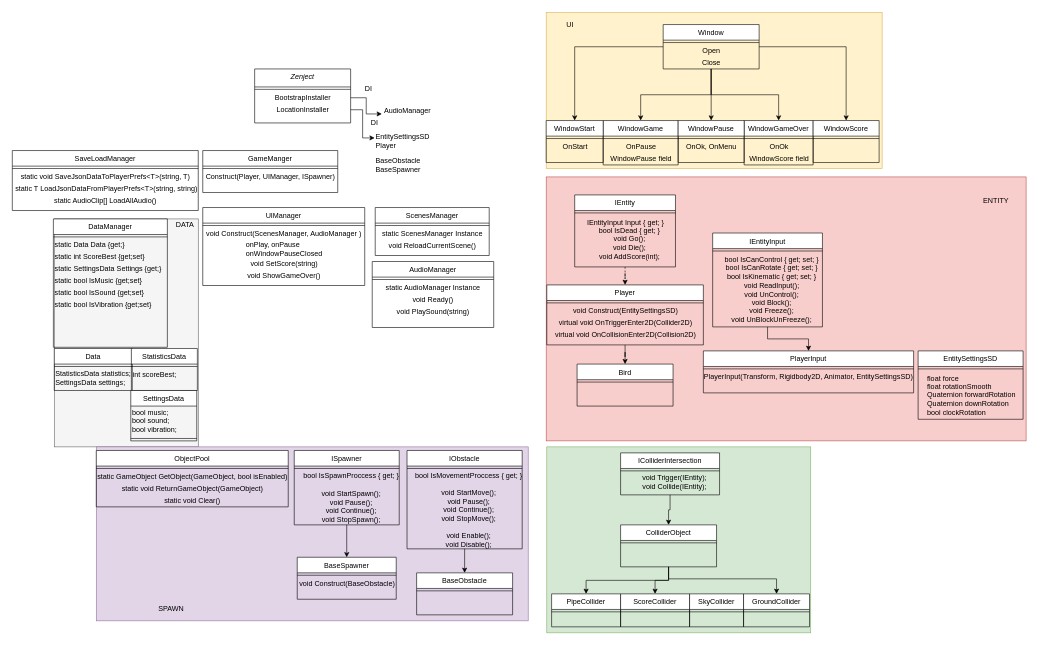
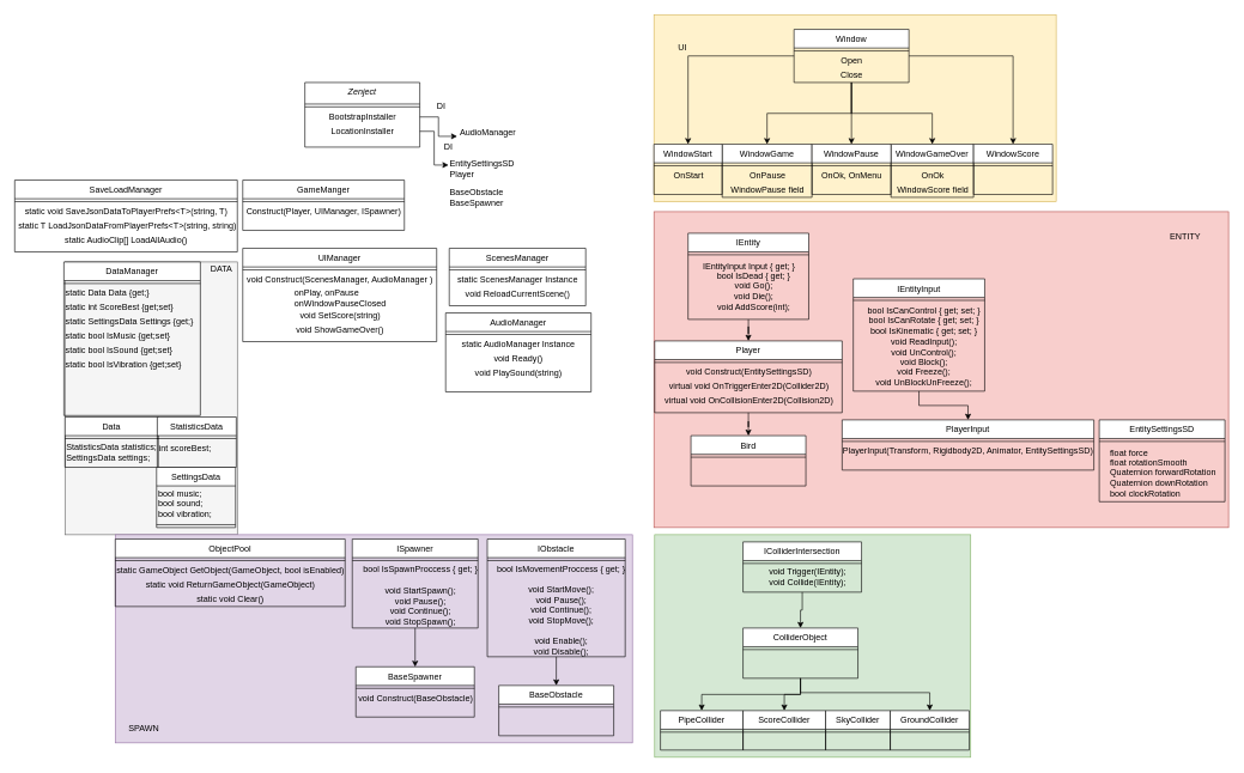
- <mxCell id="57" value="UI" style="text;html=1;strokeColor=none;fillColor=none;align=center;verticalAlign=middle;whiteSpace=wrap;rounded=0;" vertex="1" parent="1"><mxGeometry x="930" y="30" width="40" height="20" as="geometry" /></mxCell>
+ <mxCell id="57" value="UI" style="text;html=1;strokeColor=none;fillColor=none;align=center;verticalAlign=middle;whiteSpace=wrap;rounded=0;" vertex="1" parent="1"><mxGeometry x="930" y="55" width="40" height="20" as="geometry" /></mxCell>
- <mxCell id="80" value="ENTITY" style="text;html=1;strokeColor=none;fillColor=none;align=center;verticalAlign=middle;whiteSpace=wrap;rounded=0;" vertex="1" parent="1"><mxGeometry x="1640" y="324" width="40" height="20" as="geometry" /></mxCell>
+ <mxCell id="80" value="ENTITY" style="text;html=1;strokeColor=none;fillColor=none;align=center;verticalAlign=middle;whiteSpace=wrap;rounded=0;" vertex="1" parent="1"><mxGeometry x="1630" y="319" width="40" height="20" as="geometry" /></mxCell>
- <mxCell id="58" style="edgeStyle=orthogonalEdgeStyle;rounded=0;orthogonalLoop=1;jettySize=auto;html=1;dashed=1;" edge="1" parent="1" source="59" target="63"><mxGeometry relative="1" as="geometry" /></mxCell>
+ <mxCell id="58" style="edgeStyle=orthogonalEdgeStyle;rounded=0;orthogonalLoop=1;jettySize=auto;html=1;" edge="1" parent="1" source="59" target="63"><mxGeometry relative="1" as="geometry" /></mxCell>
- <mxCell id="116" value="SPAWN" style="text;html=1;strokeColor=none;fillColor=none;align=center;verticalAlign=middle;whiteSpace=wrap;rounded=0;" vertex="1" parent="1"><mxGeometry x="265" y="1004" width="40" height="20" as="geometry" /></mxCell>
+ <mxCell id="116" value="SPAWN" style="text;html=1;strokeColor=none;fillColor=none;align=center;verticalAlign=middle;whiteSpace=wrap;rounded=0;" vertex="1" parent="1"><mxGeometry x="180" y="1004" width="40" height="20" as="geometry" /></mxCell>
